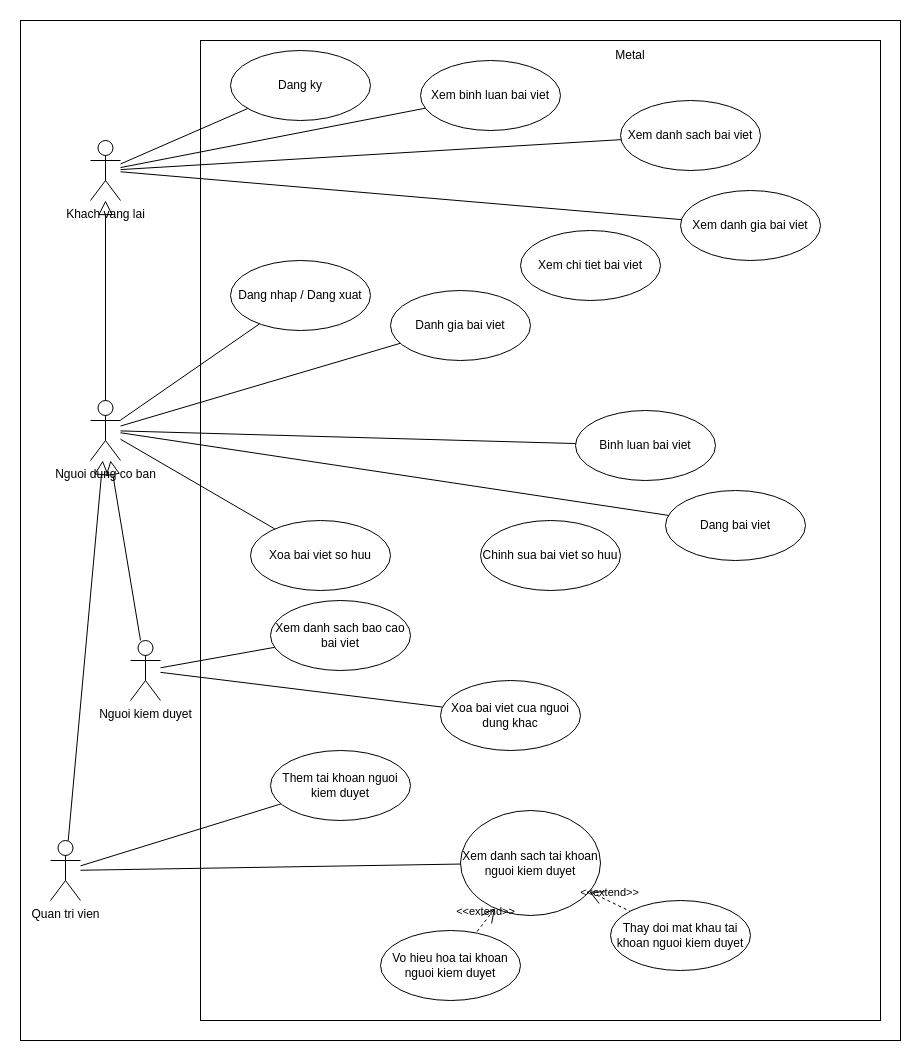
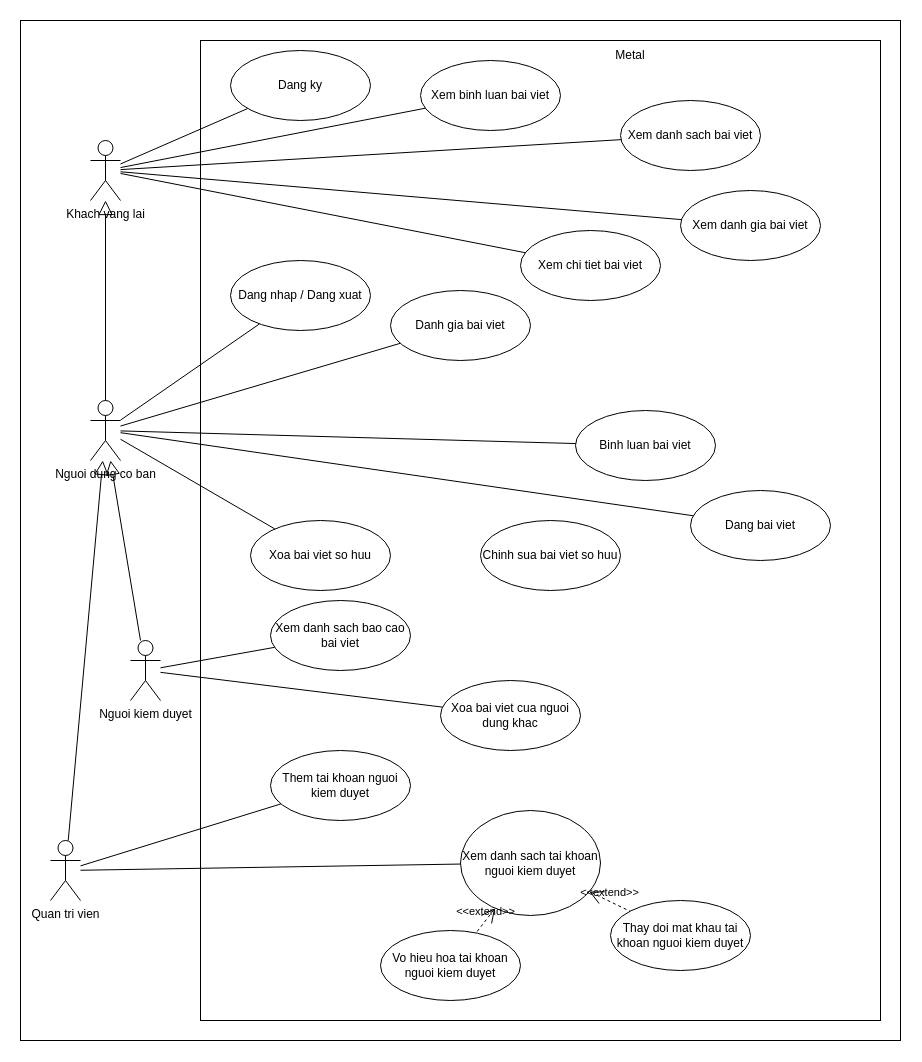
+ <mxCell id="30" value="" style="edgeStyle=none;html=1;endArrow=none;verticalAlign=bottom;rounded=0;" edge="1" parent="1" source="4" target="13"><mxGeometry width="160" relative="1" as="geometry"><mxPoint x="80" y="200" as="sourcePoint" /><mxPoint x="360" y="200" as="targetPoint" /></mxGeometry></mxCell>
- <mxCell id="17" value="Dang bai viet" style="ellipse;whiteSpace=wrap;html=1;" vertex="1" parent="1"><mxGeometry x="665" y="490" width="140" height="70" as="geometry" /></mxCell>
+ <mxCell id="17" value="Dang bai viet" style="ellipse;whiteSpace=wrap;html=1;" vertex="1" parent="1"><mxGeometry x="690" y="490" width="140" height="70" as="geometry" /></mxCell>
